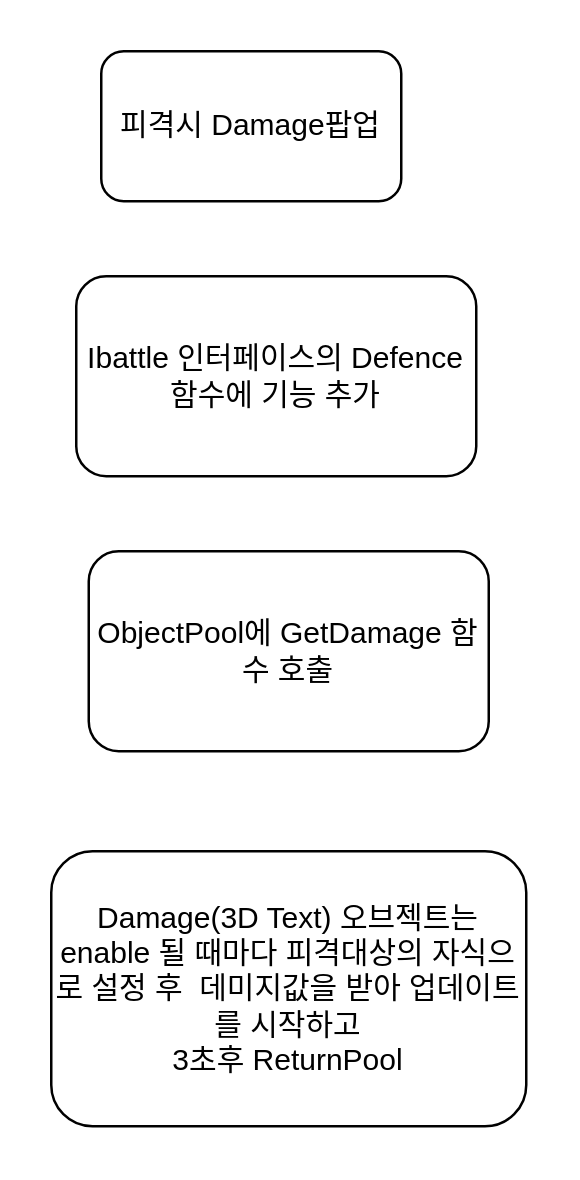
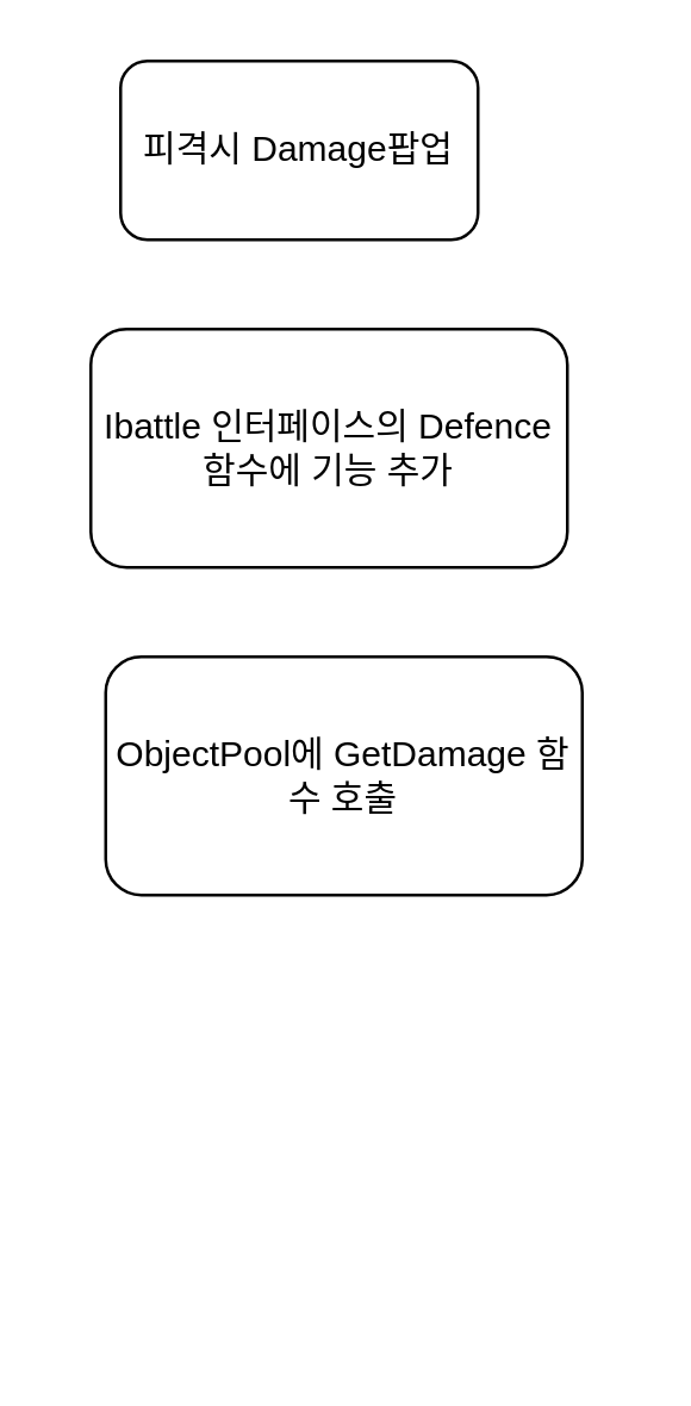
- <mxCell id="5" value="Damage(3D Text) 오브젝트는 enable 될 때마다 피격대상의 자식으로 설정 후&amp;nbsp; 데미지값을 받아 업데이트를 시작하고&lt;br&gt;3초후 ReturnPool" style="rounded=1;whiteSpace=wrap;html=1;" vertex="1" parent="1"><mxGeometry x="20" y="340" width="190" height="110" as="geometry" /></mxCell>
